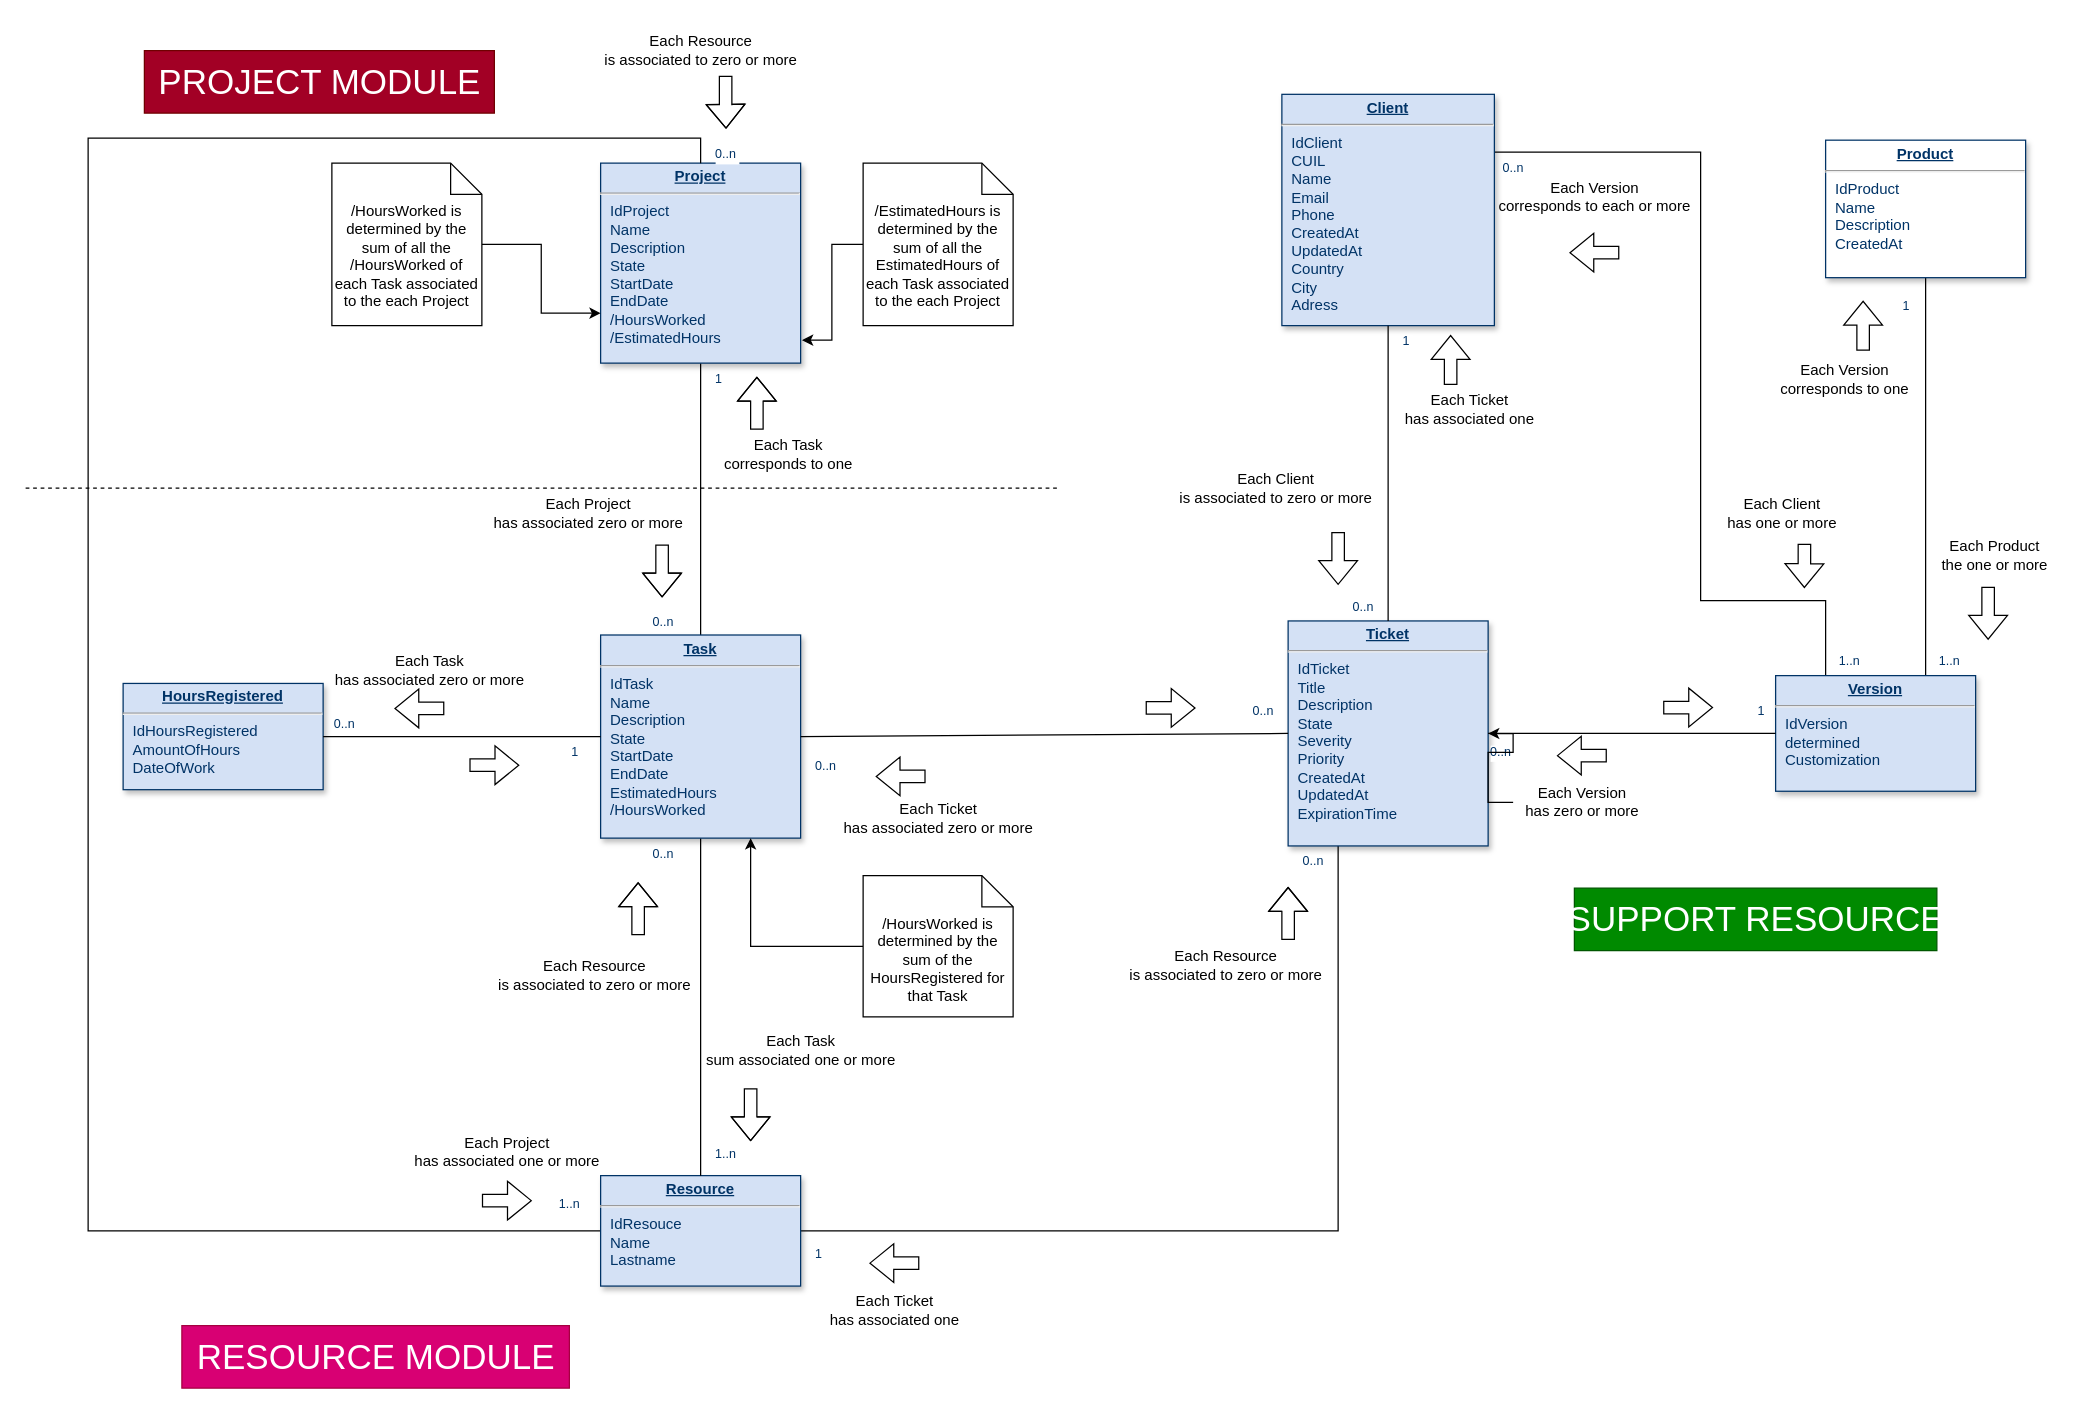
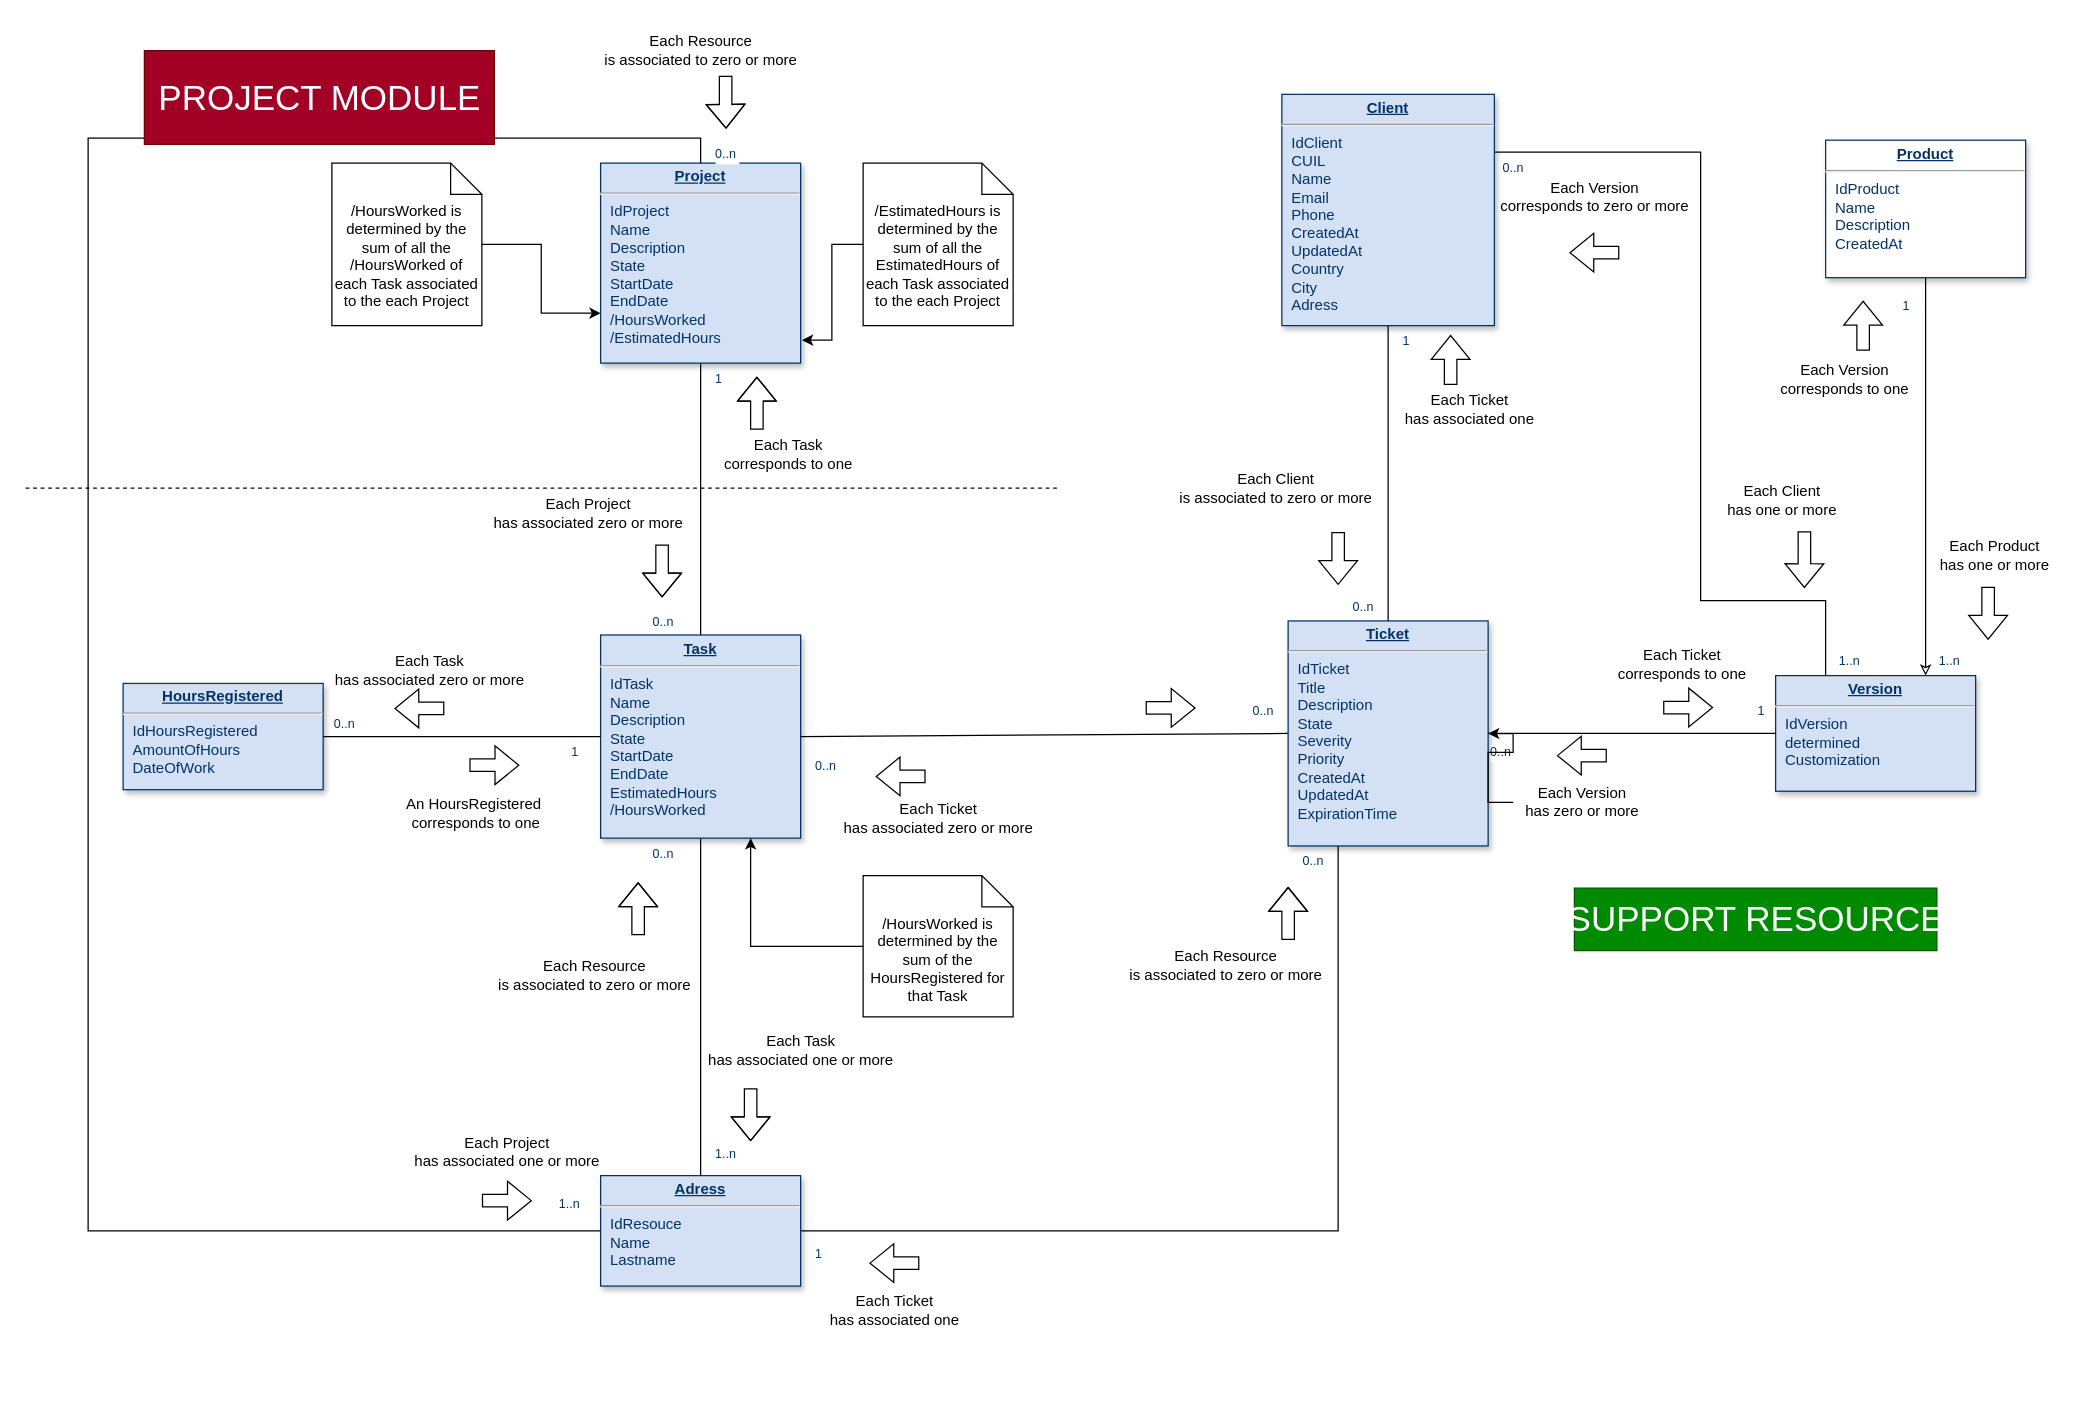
- <mxCell id="88" value="&lt;font style=&quot;font-size: 28px;&quot;&gt;PROJECT MODULE&lt;/font&gt;" style="text;html=1;align=center;verticalAlign=middle;resizable=0;points=[];autosize=1;strokeColor=#6F0000;fillColor=#a20025;fontColor=#ffffff;" parent="1" vertex="1"><mxGeometry x="115" y="40" width="280" height="50" as="geometry" /></mxCell>
+ <mxCell id="88" value="&lt;font style=&quot;font-size: 28px;&quot;&gt;PROJECT MODULE&lt;/font&gt;" style="text;html=1;align=center;verticalAlign=middle;resizable=0;points=[];autosize=1;strokeColor=#6F0000;fillColor=#a20025;fontColor=#ffffff;" parent="1" vertex="1"><mxGeometry x="115" y="40" width="280" height="75" as="geometry" /></mxCell>
- <mxCell id="41" value="Each Version&lt;br&gt;corresponds to each or more" style="text;html=1;align=center;verticalAlign=middle;resizable=0;points=[];autosize=1;strokeColor=none;fillColor=none;" parent="1" vertex="1"><mxGeometry x="1190" y="137.48" width="170" height="40" as="geometry" /></mxCell>
+ <mxCell id="41" value="Each Version&lt;br&gt;corresponds to zero or more" style="text;html=1;align=center;verticalAlign=middle;resizable=0;points=[];autosize=1;strokeColor=none;fillColor=none;" parent="1" vertex="1"><mxGeometry x="1190" y="137.48" width="170" height="40" as="geometry" /></mxCell>
- <mxCell id="39" value="Each Client &lt;br&gt;has one or more" style="text;html=1;align=center;verticalAlign=middle;resizable=0;points=[];autosize=1;strokeColor=none;fillColor=none;" parent="1" vertex="1"><mxGeometry x="1370" y="390" width="110" height="40" as="geometry" /></mxCell>
+ <mxCell id="39" value="Each Client &lt;br&gt;has one or more" style="text;html=1;align=center;verticalAlign=middle;resizable=0;points=[];autosize=1;strokeColor=none;fillColor=none;" parent="1" vertex="1"><mxGeometry x="1370" y="380" width="110" height="40" as="geometry" /></mxCell>
- <mxCell id="18" value="Each Product&lt;br&gt;the one or more" style="text;html=1;align=center;verticalAlign=middle;resizable=0;points=[];autosize=1;strokeColor=none;fillColor=none;" parent="1" vertex="1"><mxGeometry x="1540" y="423.87" width="110" height="40" as="geometry" /></mxCell>
+ <mxCell id="18" value="Each Product&lt;br&gt;has one or more" style="text;html=1;align=center;verticalAlign=middle;resizable=0;points=[];autosize=1;strokeColor=none;fillColor=none;" parent="1" vertex="1"><mxGeometry x="1540" y="423.87" width="110" height="40" as="geometry" /></mxCell>
+ <mxCell id="25" value="Each Ticket &lt;br&gt;corresponds to one" style="text;html=1;align=center;verticalAlign=middle;resizable=0;points=[];autosize=1;strokeColor=none;fillColor=none;" parent="1" vertex="1"><mxGeometry x="1280" y="511.37" width="130" height="40" as="geometry" /></mxCell>
- <mxCell id="11" style="edgeStyle=orthogonalEdgeStyle;rounded=0;orthogonalLoop=1;jettySize=auto;html=1;endArrow=none;endFill=0;exitX=0.5;exitY=1;exitDx=0;exitDy=0;entryX=0.75;entryY=0;entryDx=0;entryDy=0;" parent="1" source="12" target="13" edge="1"><mxGeometry relative="1" as="geometry"><Array as="points"><mxPoint x="1540" y="350" /><mxPoint x="1540" y="350" /></Array></mxGeometry></mxCell>
+ <mxCell id="11" style="edgeStyle=orthogonalEdgeStyle;rounded=0;orthogonalLoop=1;jettySize=auto;html=1;endArrow=classic;endFill=0;exitX=0.5;exitY=1;exitDx=0;exitDy=0;entryX=0.75;entryY=0;entryDx=0;entryDy=0;" parent="1" source="12" target="13" edge="1"><mxGeometry relative="1" as="geometry"><Array as="points"><mxPoint x="1540" y="350" /><mxPoint x="1540" y="350" /></Array></mxGeometry></mxCell>
+ <mxCell id="58" value="An HoursRegistered&amp;nbsp;&lt;br&gt;corresponds to one" style="text;html=1;align=center;verticalAlign=middle;resizable=0;points=[];autosize=1;strokeColor=none;fillColor=none;" parent="1" vertex="1"><mxGeometry x="315" y="630" width="130" height="40" as="geometry" /></mxCell>
- <mxCell id="61" value="Each Task&lt;br&gt;sum associated one or more" style="text;html=1;align=center;verticalAlign=middle;resizable=0;points=[];autosize=1;strokeColor=none;fillColor=none;" parent="1" vertex="1"><mxGeometry x="555" y="820" width="170" height="40" as="geometry" /></mxCell>
+ <mxCell id="61" value="Each Task&lt;br&gt;has associated one or more" style="text;html=1;align=center;verticalAlign=middle;resizable=0;points=[];autosize=1;strokeColor=none;fillColor=none;" parent="1" vertex="1"><mxGeometry x="555" y="820" width="170" height="40" as="geometry" /></mxCell>
- <mxCell id="9" value="&lt;p style=&quot;margin: 0px; margin-top: 4px; text-align: center; text-decoration: underline;&quot;&gt;&lt;strong&gt;Resource&lt;/strong&gt;&lt;/p&gt;&lt;hr&gt;&lt;p style=&quot;margin: 0px; margin-left: 8px;&quot;&gt;IdResouce&lt;/p&gt;&lt;p style=&quot;margin: 0px; margin-left: 8px;&quot;&gt;Name&lt;/p&gt;&lt;p style=&quot;margin: 0px; margin-left: 8px;&quot;&gt;Lastname&lt;/p&gt;" style="verticalAlign=top;align=left;overflow=fill;fontSize=12;fontFamily=Helvetica;html=1;strokeColor=#003366;shadow=1;fillColor=#D4E1F5;fontColor=#003366" parent="1" vertex="1"><mxGeometry x="480" y="940" width="160" height="88.36" as="geometry" /></mxCell>
+ <mxCell id="9" value="&lt;p style=&quot;margin: 0px; margin-top: 4px; text-align: center; text-decoration: underline;&quot;&gt;&lt;strong&gt;Adress&lt;/strong&gt;&lt;/p&gt;&lt;hr&gt;&lt;p style=&quot;margin: 0px; margin-left: 8px;&quot;&gt;IdResouce&lt;/p&gt;&lt;p style=&quot;margin: 0px; margin-left: 8px;&quot;&gt;Name&lt;/p&gt;&lt;p style=&quot;margin: 0px; margin-left: 8px;&quot;&gt;Lastname&lt;/p&gt;" style="verticalAlign=top;align=left;overflow=fill;fontSize=12;fontFamily=Helvetica;html=1;strokeColor=#003366;shadow=1;fillColor=#D4E1F5;fontColor=#003366" parent="1" vertex="1"><mxGeometry x="480" y="940" width="160" height="88.36" as="geometry" /></mxCell>
- <mxCell id="87" value="&lt;font style=&quot;font-size: 28px;&quot;&gt;RESOURCE MODULE&lt;/font&gt;" style="text;html=1;align=center;verticalAlign=middle;resizable=0;points=[];autosize=1;strokeColor=#A50040;fillColor=#d80073;fontColor=#ffffff;" parent="1" vertex="1"><mxGeometry x="145" y="1060" width="310" height="50" as="geometry" /></mxCell>
